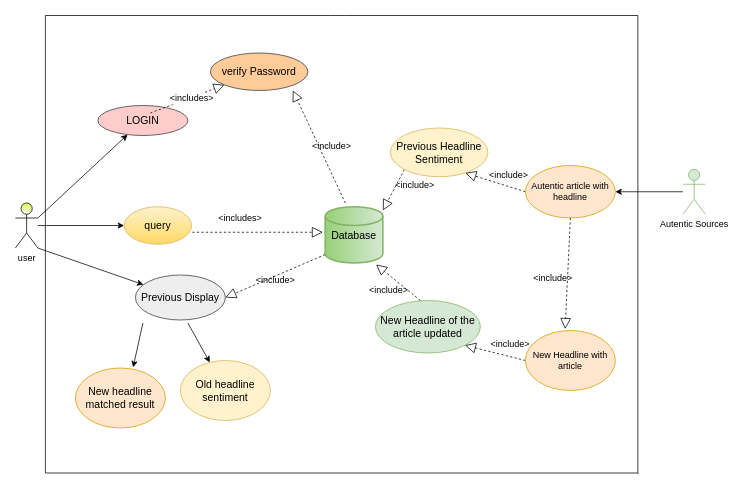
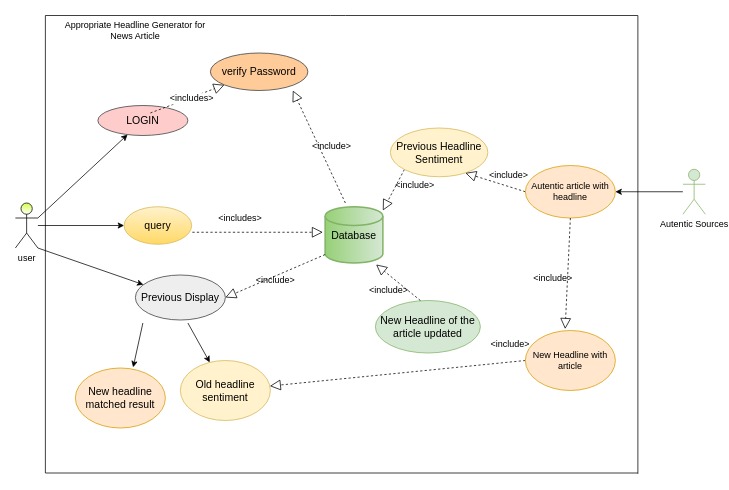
+ <mxCell id="41" value="Appropriate Headline Generator for News Article" style="text;html=1;strokeColor=none;fillColor=none;align=center;verticalAlign=middle;whiteSpace=wrap;rounded=0;" vertex="1" parent="1"><mxGeometry x="80" y="30" width="200" height="20" as="geometry" /></mxCell>
- <mxCell id="28" value="" style="endArrow=block;dashed=1;endFill=0;endSize=12;html=1;entryX=1;entryY=1;entryDx=0;entryDy=0;exitX=0;exitY=0.5;exitDx=0;exitDy=0;" edge="1" parent="1" source="30" target="17"><mxGeometry width="160" relative="1" as="geometry"><mxPoint x="700" y="510" as="sourcePoint" /><mxPoint x="770" y="479" as="targetPoint" /></mxGeometry></mxCell>
+ <mxCell id="28" value="" style="endArrow=block;dashed=1;endFill=0;endSize=12;html=1;exitX=0;exitY=0.5;exitDx=0;exitDy=0;" edge="1" parent="1" source="30" target="12"><mxGeometry width="160" relative="1" as="geometry"><mxPoint x="700" y="510" as="sourcePoint" /><mxPoint x="770" y="479" as="targetPoint" /></mxGeometry></mxCell>
